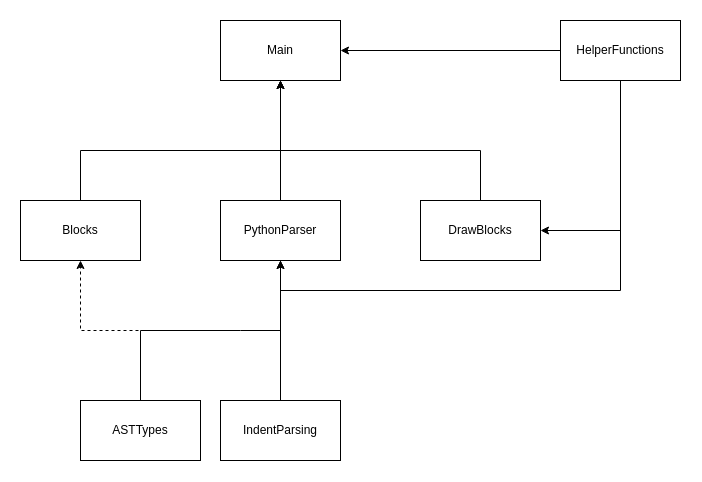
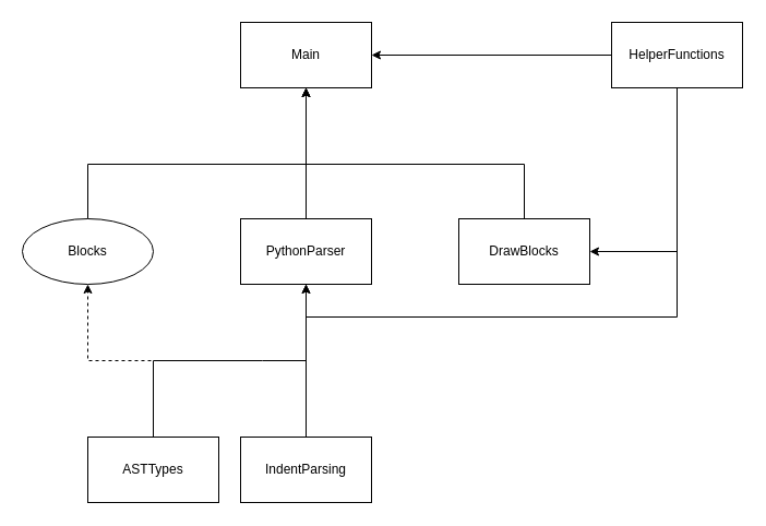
- <mxCell id="6" value="Blocks" style="rounded=0;whiteSpace=wrap;html=1;" vertex="1" parent="1"><mxGeometry x="20" y="200" width="120" height="60" as="geometry" /></mxCell>
+ <mxCell id="6" value="Blocks" style="ellipse;whiteSpace=wrap;html=1;" vertex="1" parent="1"><mxGeometry x="20" y="200" width="120" height="60" as="geometry" /></mxCell>
